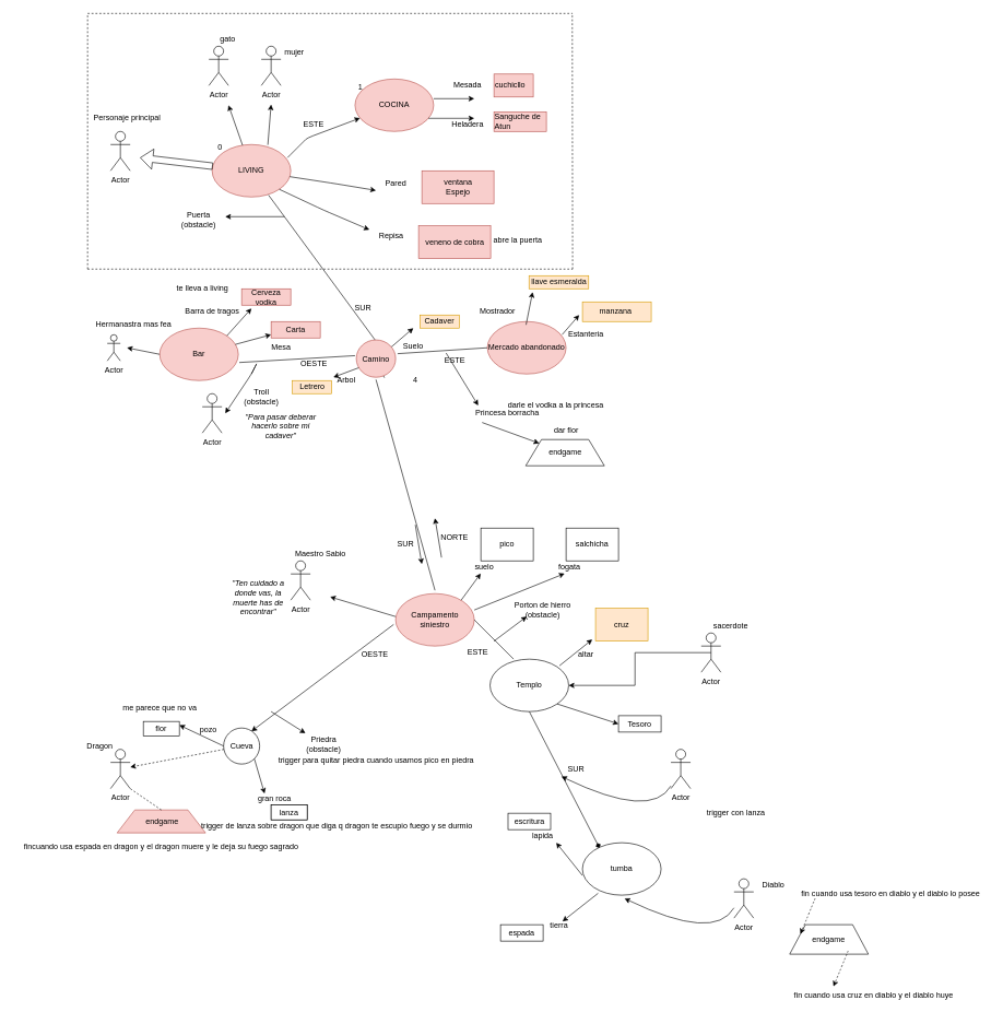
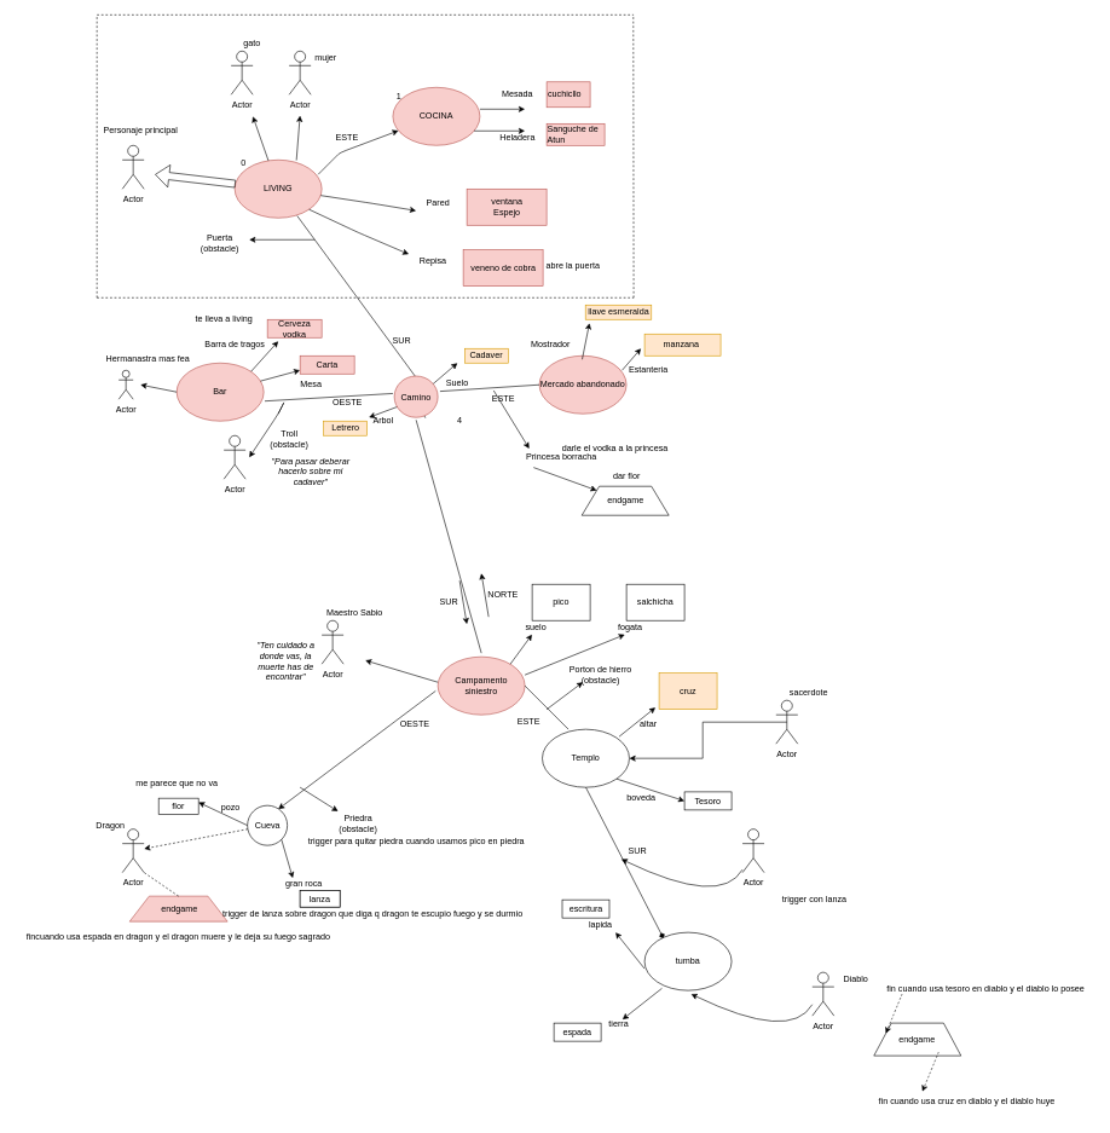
+ <mxCell id="34" value="boveda" style="text;html=1;align=center;verticalAlign=middle;resizable=0;points=[];autosize=1;" parent="1" vertex="1"><mxGeometry x="858" y="1090" width="50" height="20" as="geometry" /></mxCell>
